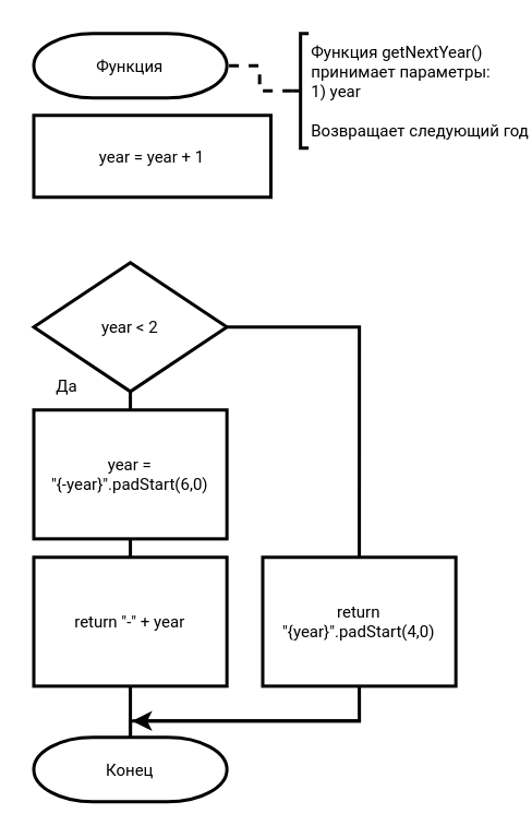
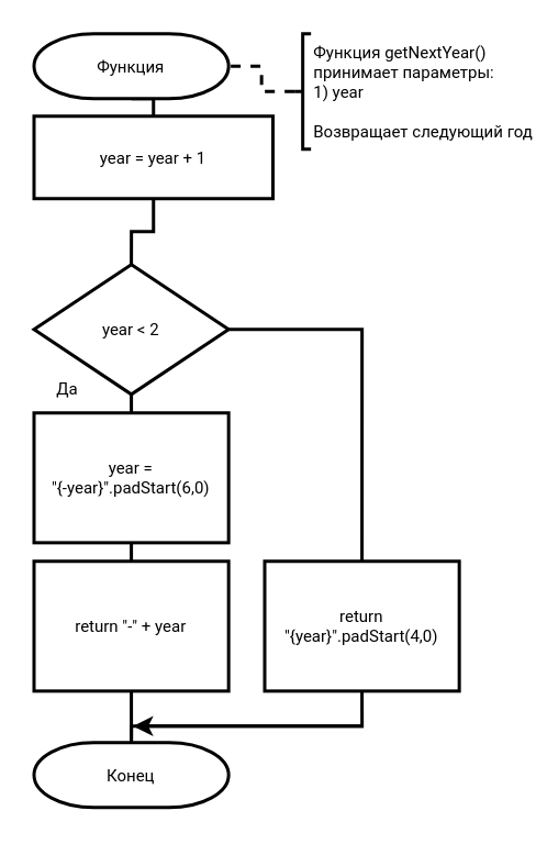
+ <mxCell id="2" style="edgeStyle=orthogonalEdgeStyle;rounded=0;orthogonalLoop=1;jettySize=auto;html=1;exitX=0.5;exitY=1;exitDx=0;exitDy=0;exitPerimeter=0;entryX=0.5;entryY=0;entryDx=0;entryDy=0;strokeWidth=2;endArrow=none;endFill=0;fontFamily=Roboto;fontSize=10;fontSource=https%3A%2F%2Ffonts.googleapis.com%2Fcss%3Ffamily%3DRoboto;" parent="1" source="3" target="5" edge="1"><mxGeometry relative="1" as="geometry" /></mxCell>
+ <mxCell id="4" style="edgeStyle=orthogonalEdgeStyle;rounded=0;orthogonalLoop=1;jettySize=auto;html=1;exitX=0.5;exitY=1;exitDx=0;exitDy=0;entryX=0.5;entryY=0;entryDx=0;entryDy=0;entryPerimeter=0;endArrow=none;endFill=0;strokeWidth=2;fontFamily=Roboto;fontSize=10;fontSource=https%3A%2F%2Ffonts.googleapis.com%2Fcss%3Ffamily%3DRoboto;" parent="1" source="5" target="8" edge="1"><mxGeometry relative="1" as="geometry" /></mxCell>
